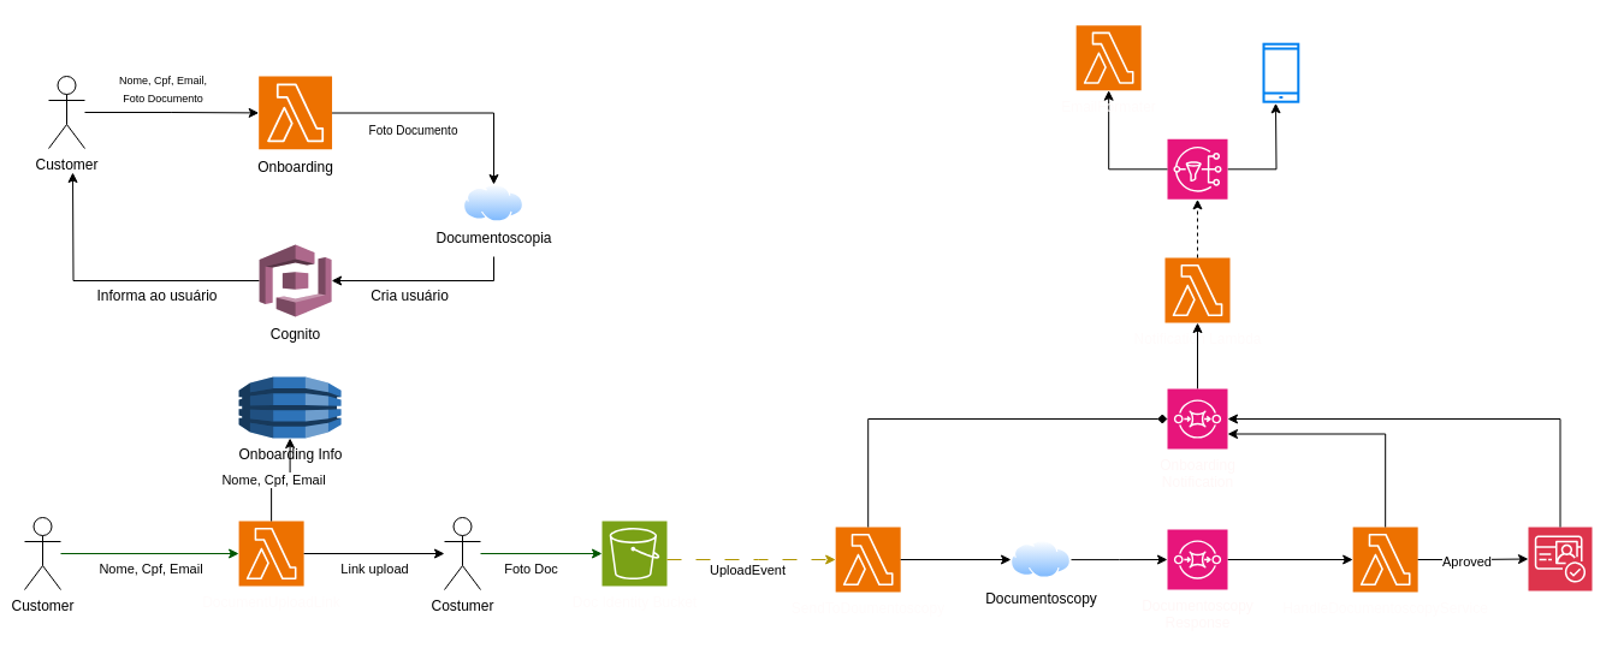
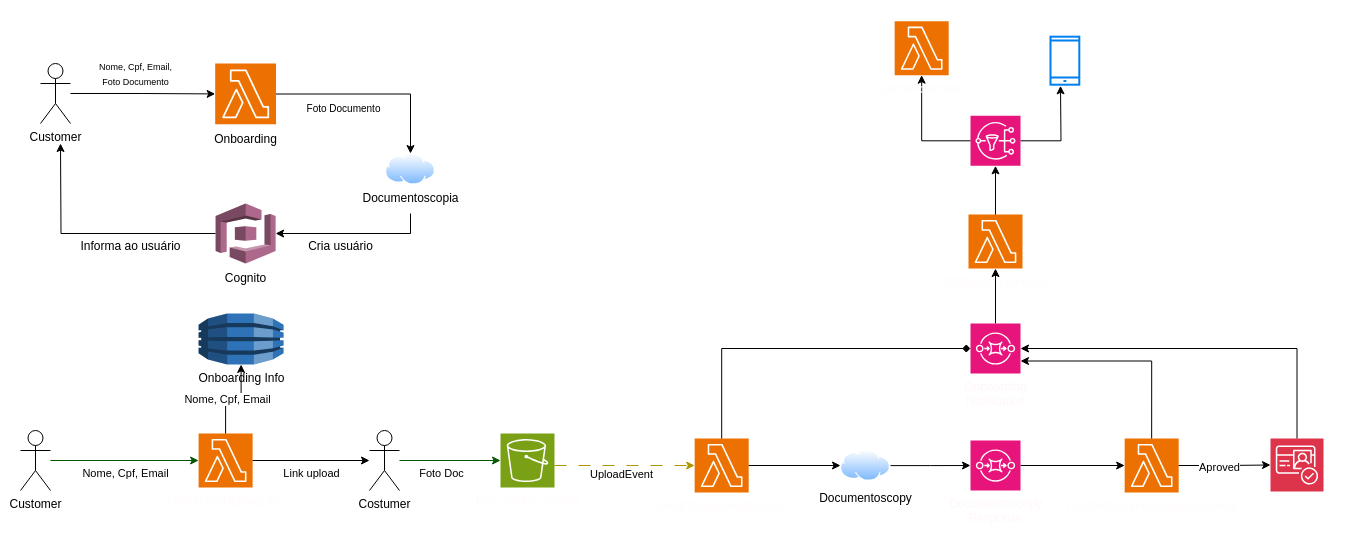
- <mxCell id="61" value="" style="edgeStyle=orthogonalEdgeStyle;rounded=0;orthogonalLoop=1;jettySize=auto;html=1;dashed=1;" edge="1" parent="1" source="60" target="46"><mxGeometry relative="1" as="geometry" /></mxCell>
+ <mxCell id="61" value="" style="edgeStyle=orthogonalEdgeStyle;rounded=0;orthogonalLoop=1;jettySize=auto;html=1;" edge="1" parent="1" source="60" target="46"><mxGeometry relative="1" as="geometry" /></mxCell>
